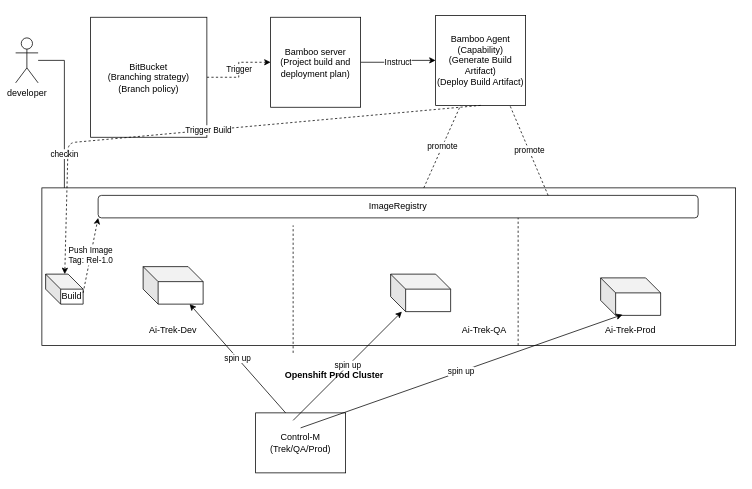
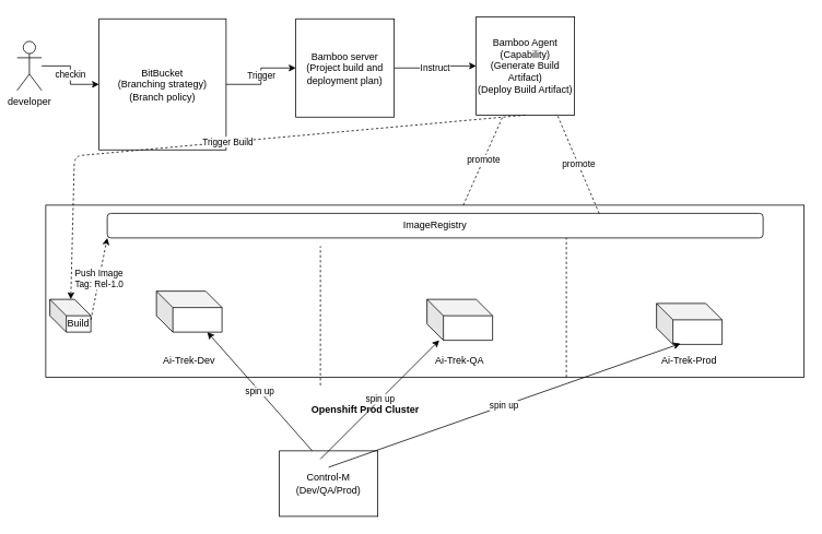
- <mxCell id="4" value="Trigger" style="edgeStyle=orthogonalEdgeStyle;rounded=0;orthogonalLoop=1;jettySize=auto;html=1;dashed=1;" parent="1" source="5" target="7" edge="1"><mxGeometry relative="1" as="geometry" /></mxCell>
+ <mxCell id="4" value="Trigger" style="edgeStyle=orthogonalEdgeStyle;rounded=0;orthogonalLoop=1;jettySize=auto;html=1;" parent="1" source="5" target="7" edge="1"><mxGeometry relative="1" as="geometry" /></mxCell>
- <mxCell id="2" value="checkin" style="edgeStyle=orthogonalEdgeStyle;rounded=0;orthogonalLoop=1;jettySize=auto;html=1;" parent="1" source="3" target="20" edge="1"><mxGeometry relative="1" as="geometry" /></mxCell>
+ <mxCell id="2" value="checkin" style="edgeStyle=orthogonalEdgeStyle;rounded=0;orthogonalLoop=1;jettySize=auto;html=1;" parent="1" source="3" target="5" edge="1"><mxGeometry relative="1" as="geometry" /></mxCell>
- <mxCell id="15" value="Ai-Trek-QA" style="text;html=1;strokeColor=none;fillColor=none;align=center;verticalAlign=middle;whiteSpace=wrap;rounded=0;" parent="1" vertex="1"><mxGeometry x="605" y="430" width="80" height="20" as="geometry" /></mxCell>
+ <mxCell id="15" value="Ai-Trek-QA" style="text;html=1;strokeColor=none;fillColor=none;align=center;verticalAlign=middle;whiteSpace=wrap;rounded=0;" parent="1" vertex="1"><mxGeometry x="520" y="430" width="80" height="20" as="geometry" /></mxCell>
- <mxCell id="11" value="Control-M&lt;br&gt;(Trek/QA/Prod)" style="rounded=0;whiteSpace=wrap;html=1;" parent="1" vertex="1"><mxGeometry x="340" y="550" width="120" height="80" as="geometry" /></mxCell>
+ <mxCell id="11" value="Control-M&lt;br&gt;(Dev/QA/Prod)" style="rounded=0;whiteSpace=wrap;html=1;" parent="1" vertex="1"><mxGeometry x="340" y="550" width="120" height="80" as="geometry" /></mxCell>
